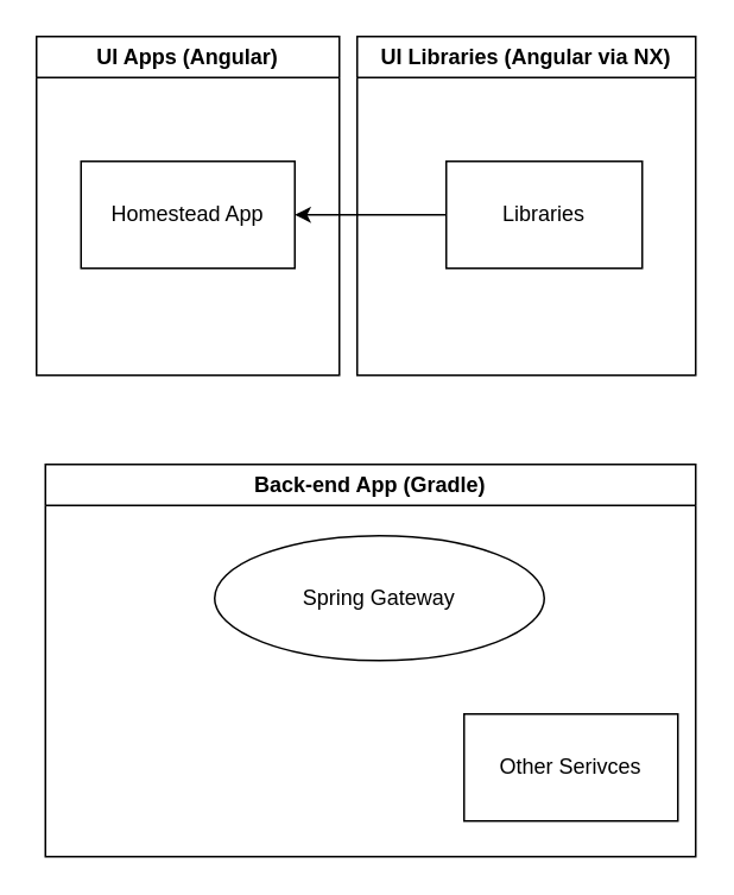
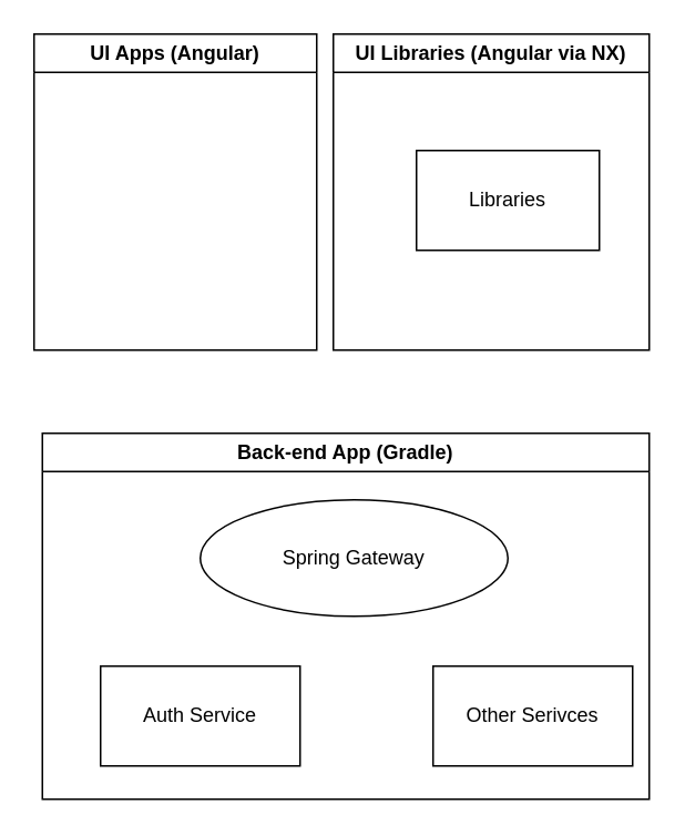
- <mxCell id="3" value="Homestead App" style="rounded=0;whiteSpace=wrap;html=1;" parent="2" vertex="1"><mxGeometry x="25" y="70" width="120" height="60" as="geometry" /></mxCell>
- <mxCell id="10" style="edgeStyle=orthogonalEdgeStyle;rounded=0;orthogonalLoop=1;jettySize=auto;html=1;exitX=0;exitY=0.5;exitDx=0;exitDy=0;" edge="1" parent="1" source="9" target="3"><mxGeometry relative="1" as="geometry" /></mxCell>
+ <mxCell id="6" value="Auth Service" style="rounded=0;whiteSpace=wrap;html=1;" vertex="1" parent="4"><mxGeometry x="35" y="140" width="120" height="60" as="geometry" /></mxCell>
